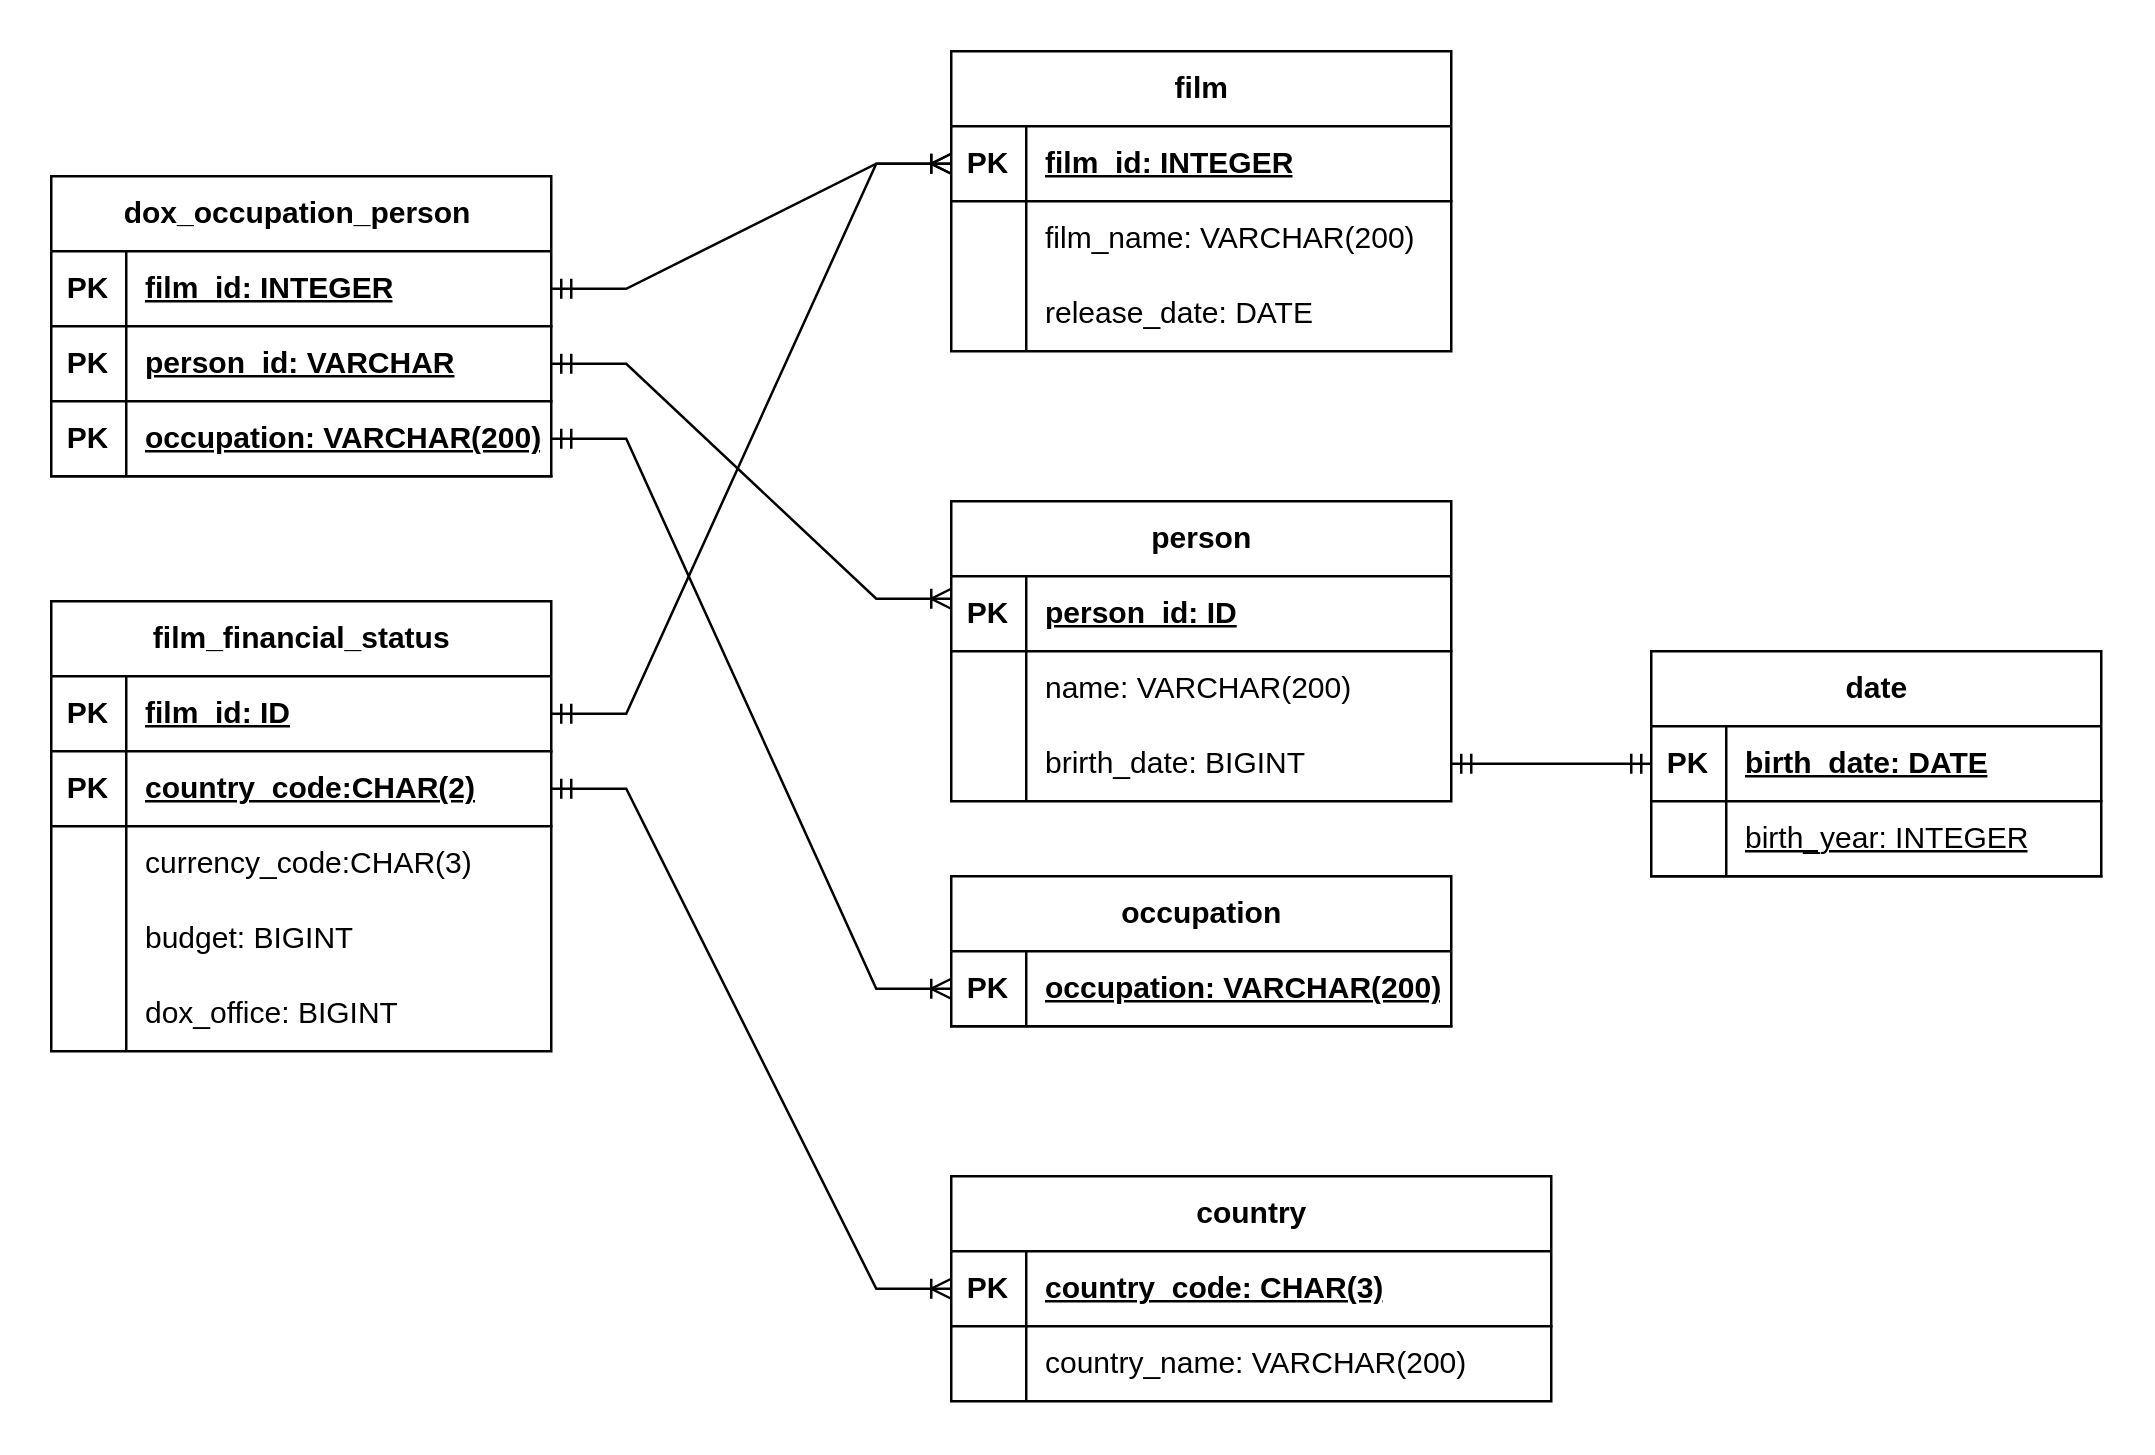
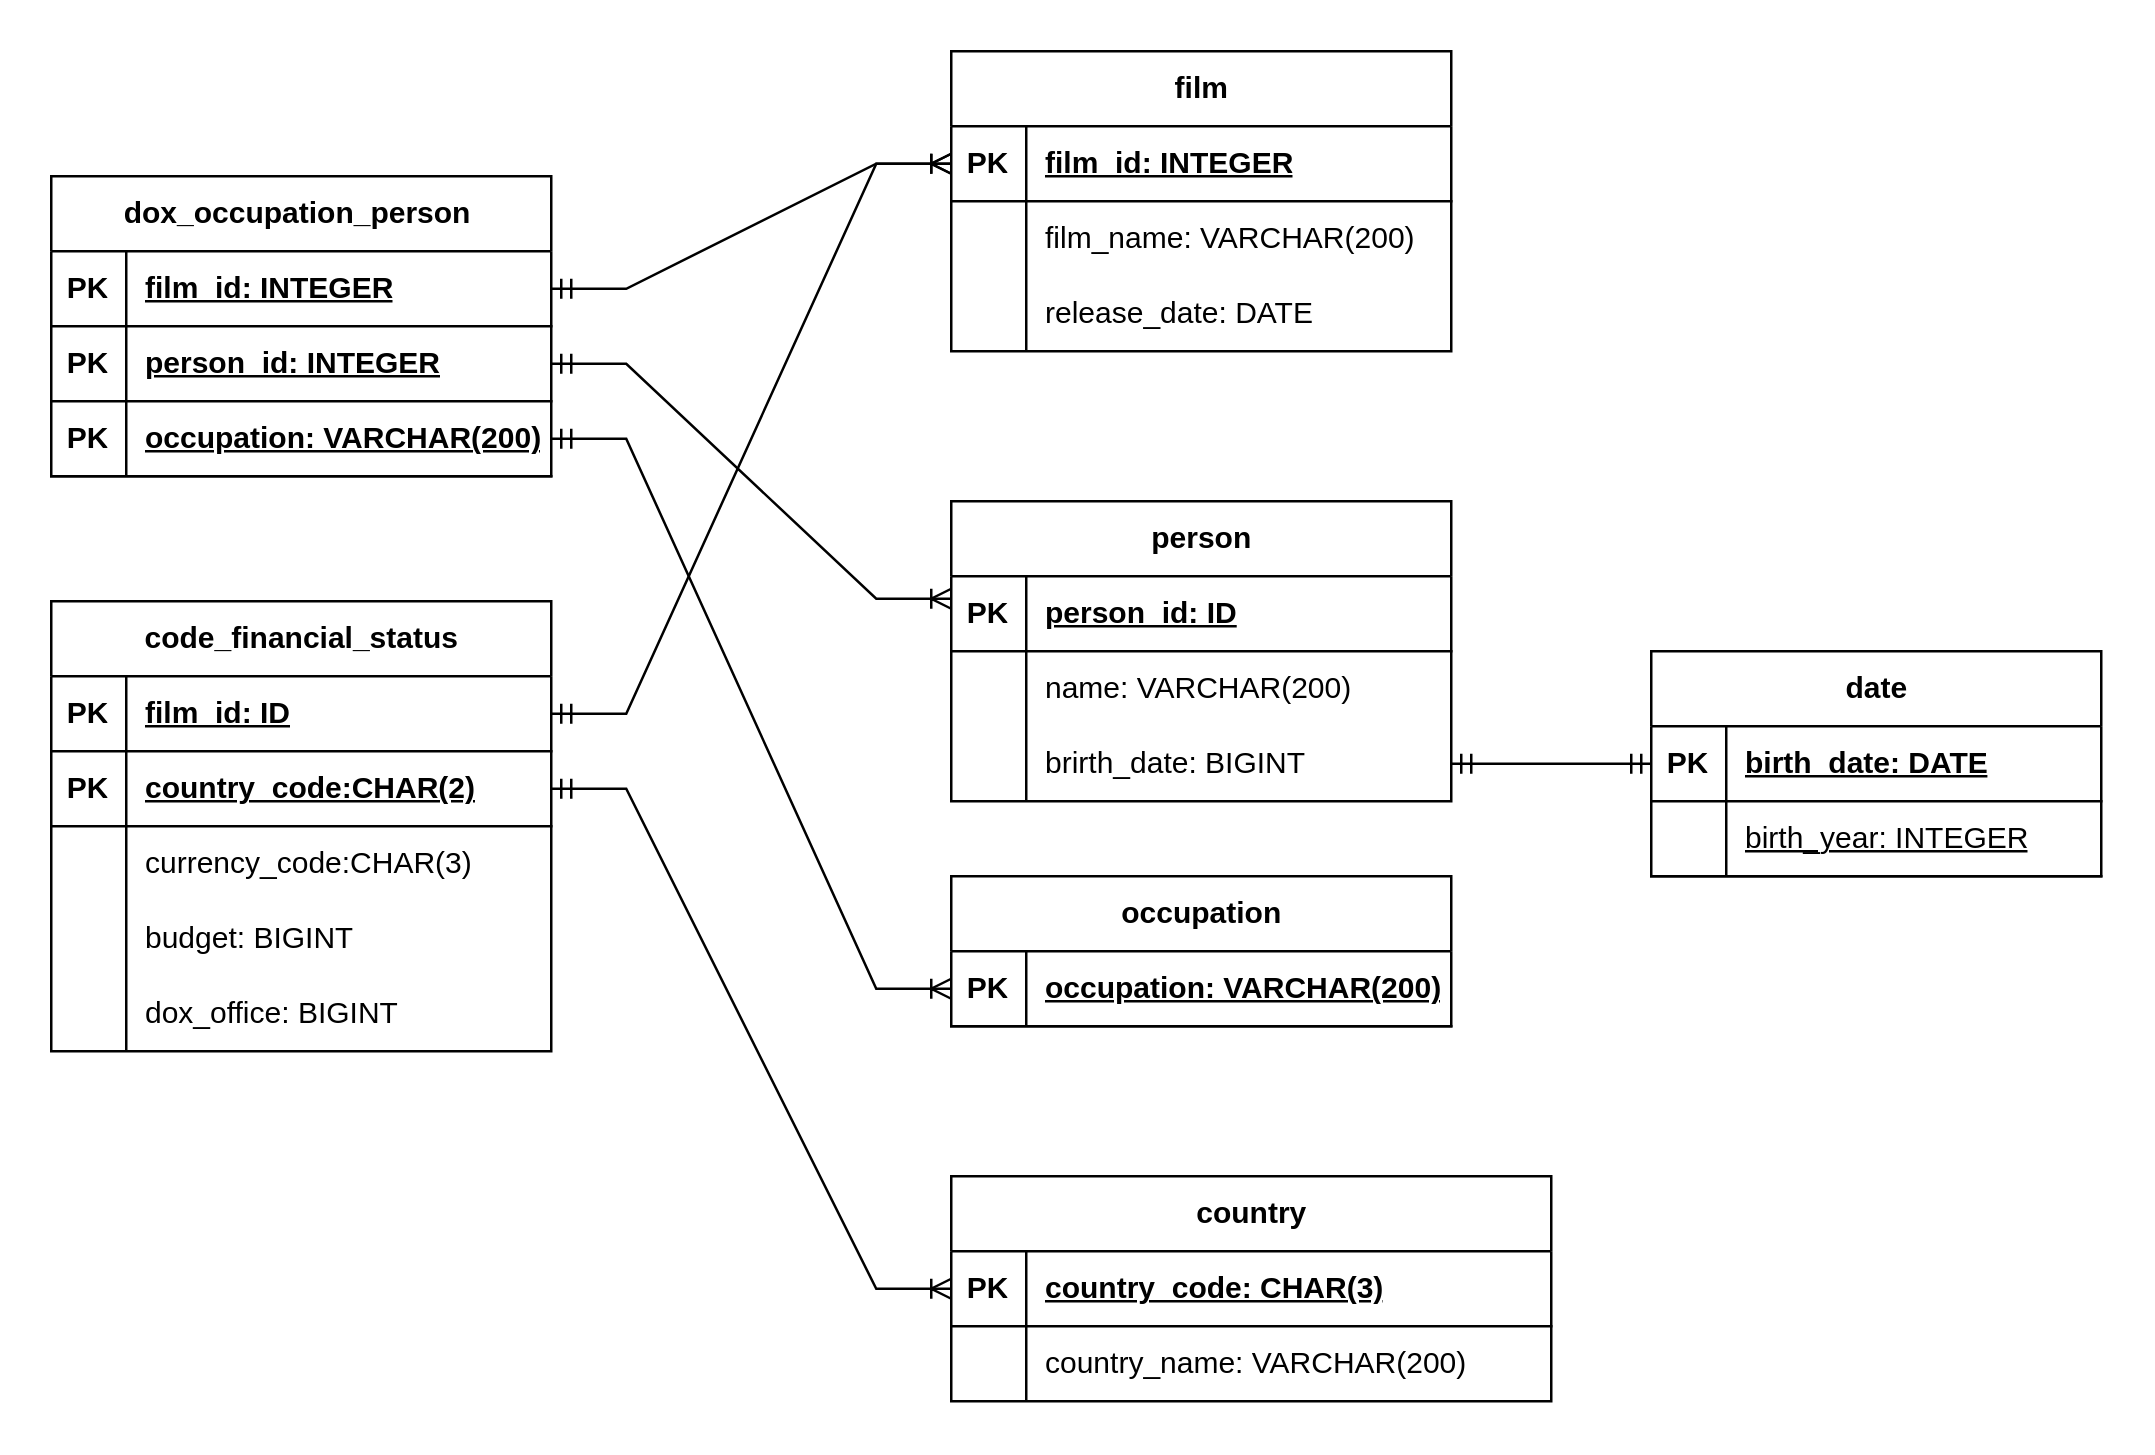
- <mxCell id="51" value="person_id:&amp;nbsp;VARCHAR" style="shape=partialRectangle;connectable=0;fillColor=none;top=0;left=0;bottom=0;right=0;align=left;spacingLeft=6;fontStyle=5;overflow=hidden;whiteSpace=wrap;html=1;" vertex="1" parent="49"><mxGeometry x="30" width="170.0" height="30" as="geometry"><mxRectangle width="170.0" height="30" as="alternateBounds" /></mxGeometry></mxCell>
+ <mxCell id="51" value="person_id:&amp;nbsp;INTEGER" style="shape=partialRectangle;connectable=0;fillColor=none;top=0;left=0;bottom=0;right=0;align=left;spacingLeft=6;fontStyle=5;overflow=hidden;whiteSpace=wrap;html=1;" vertex="1" parent="49"><mxGeometry x="30" width="170.0" height="30" as="geometry"><mxRectangle width="170.0" height="30" as="alternateBounds" /></mxGeometry></mxCell>
- <mxCell id="22" value="film_financial_status" style="shape=table;startSize=30;container=1;collapsible=1;childLayout=tableLayout;fixedRows=1;rowLines=0;fontStyle=1;align=center;resizeLast=1;html=1;" vertex="1" parent="1"><mxGeometry x="20" y="240" width="200" height="180" as="geometry" /></mxCell>
+ <mxCell id="22" value="code_financial_status" style="shape=table;startSize=30;container=1;collapsible=1;childLayout=tableLayout;fixedRows=1;rowLines=0;fontStyle=1;align=center;resizeLast=1;html=1;" vertex="1" parent="1"><mxGeometry x="20" y="240" width="200" height="180" as="geometry" /></mxCell>
